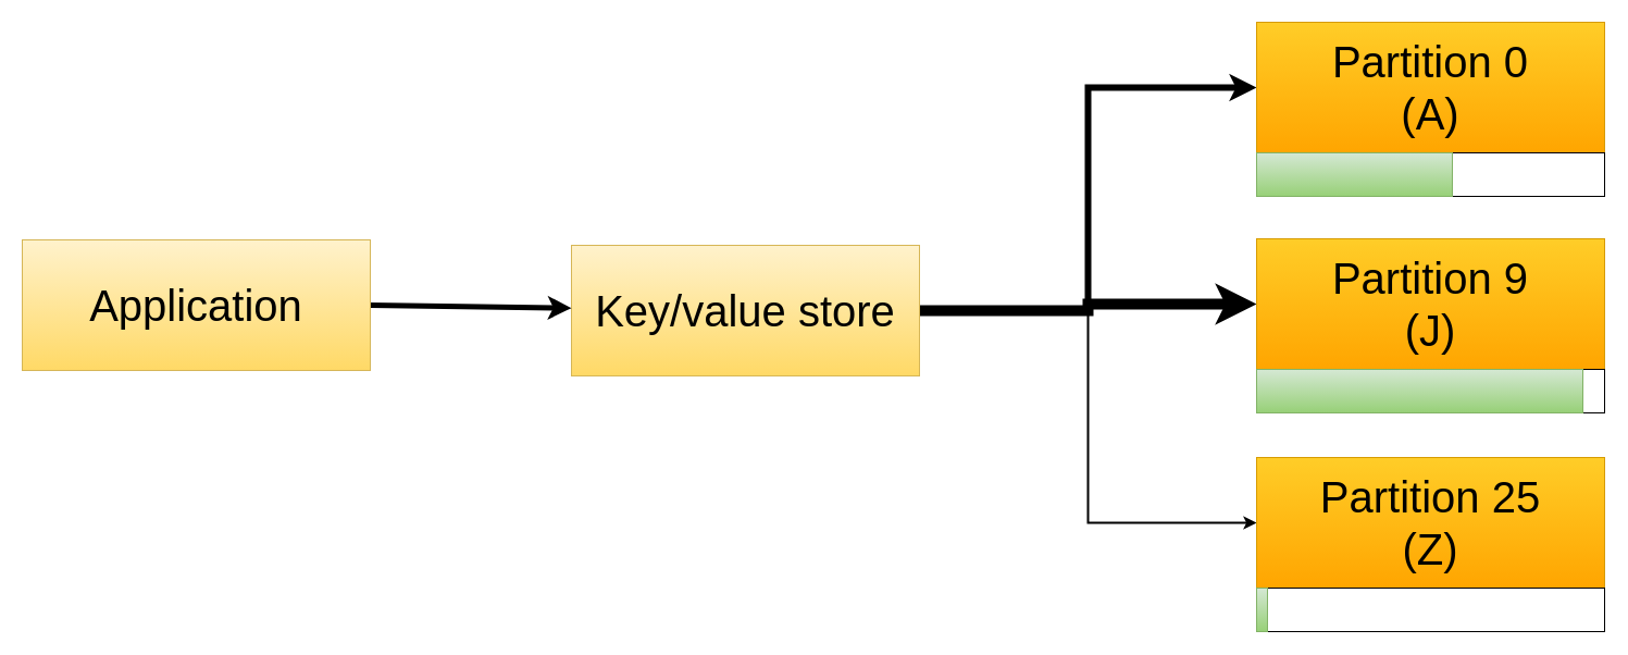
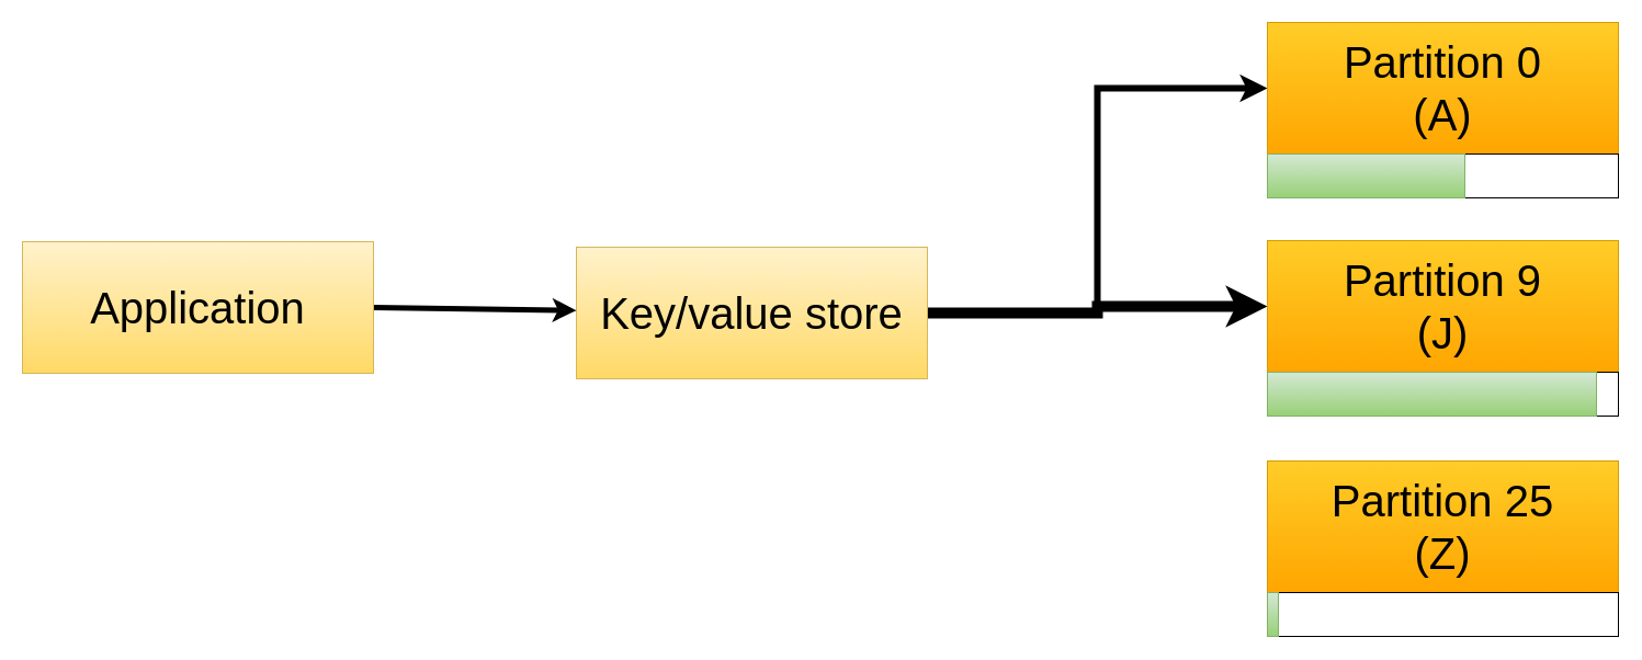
- <mxCell id="3" style="edgeStyle=orthogonalEdgeStyle;rounded=0;orthogonalLoop=1;jettySize=auto;html=1;exitX=1;exitY=0.5;exitDx=0;exitDy=0;entryX=0;entryY=0.5;entryDx=0;entryDy=0;fontSize=40;strokeWidth=2;" edge="1" parent="1" source="5" target="7"><mxGeometry relative="1" as="geometry" /></mxCell>
